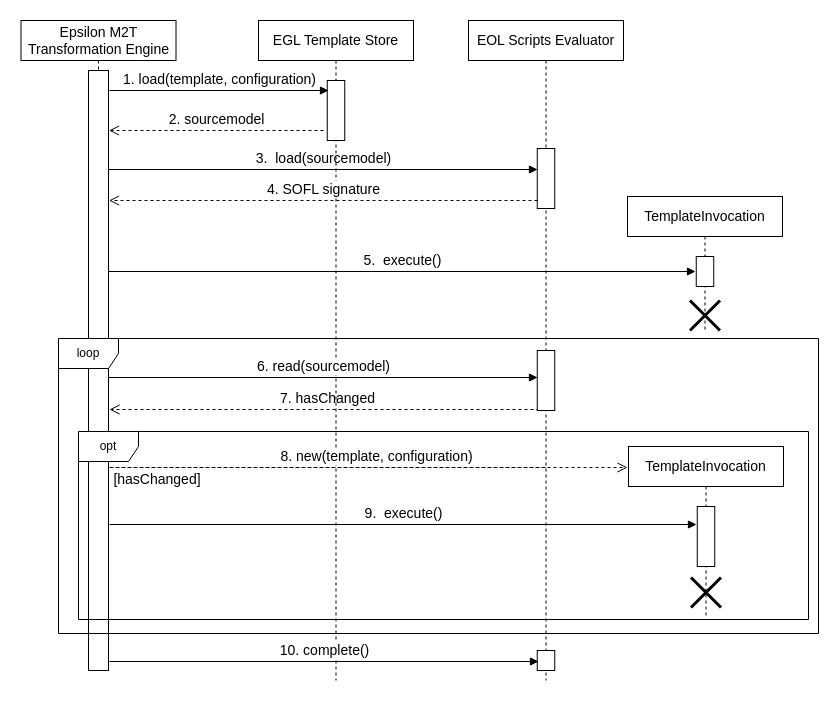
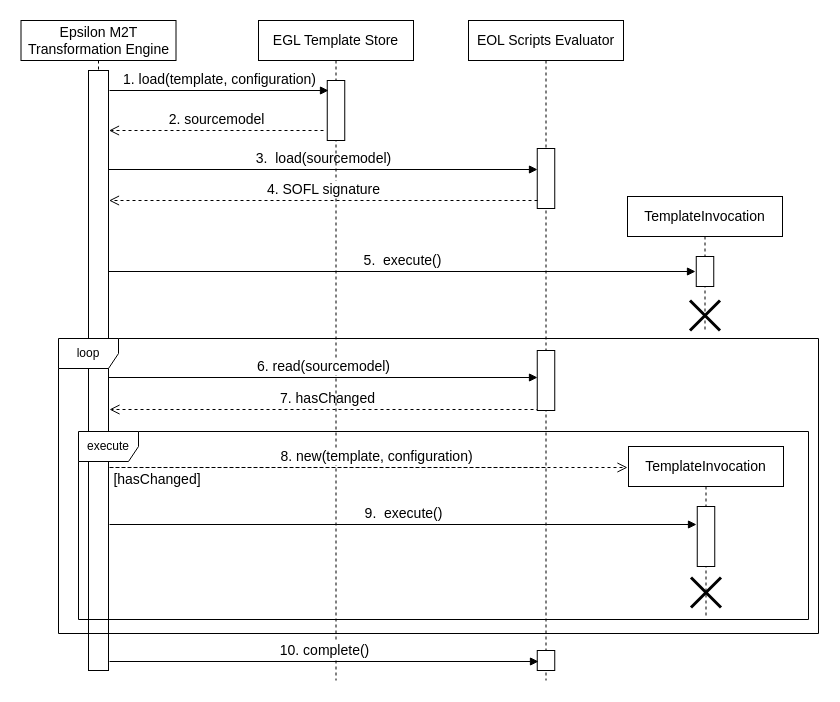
- <mxCell id="23" value="opt" style="shape=umlFrame;whiteSpace=wrap;html=1;" vertex="1" parent="1"><mxGeometry x="78" y="431" width="730" height="188" as="geometry" /></mxCell>
+ <mxCell id="23" value="execute" style="shape=umlFrame;whiteSpace=wrap;html=1;" vertex="1" parent="1"><mxGeometry x="78" y="431" width="730" height="188" as="geometry" /></mxCell>
